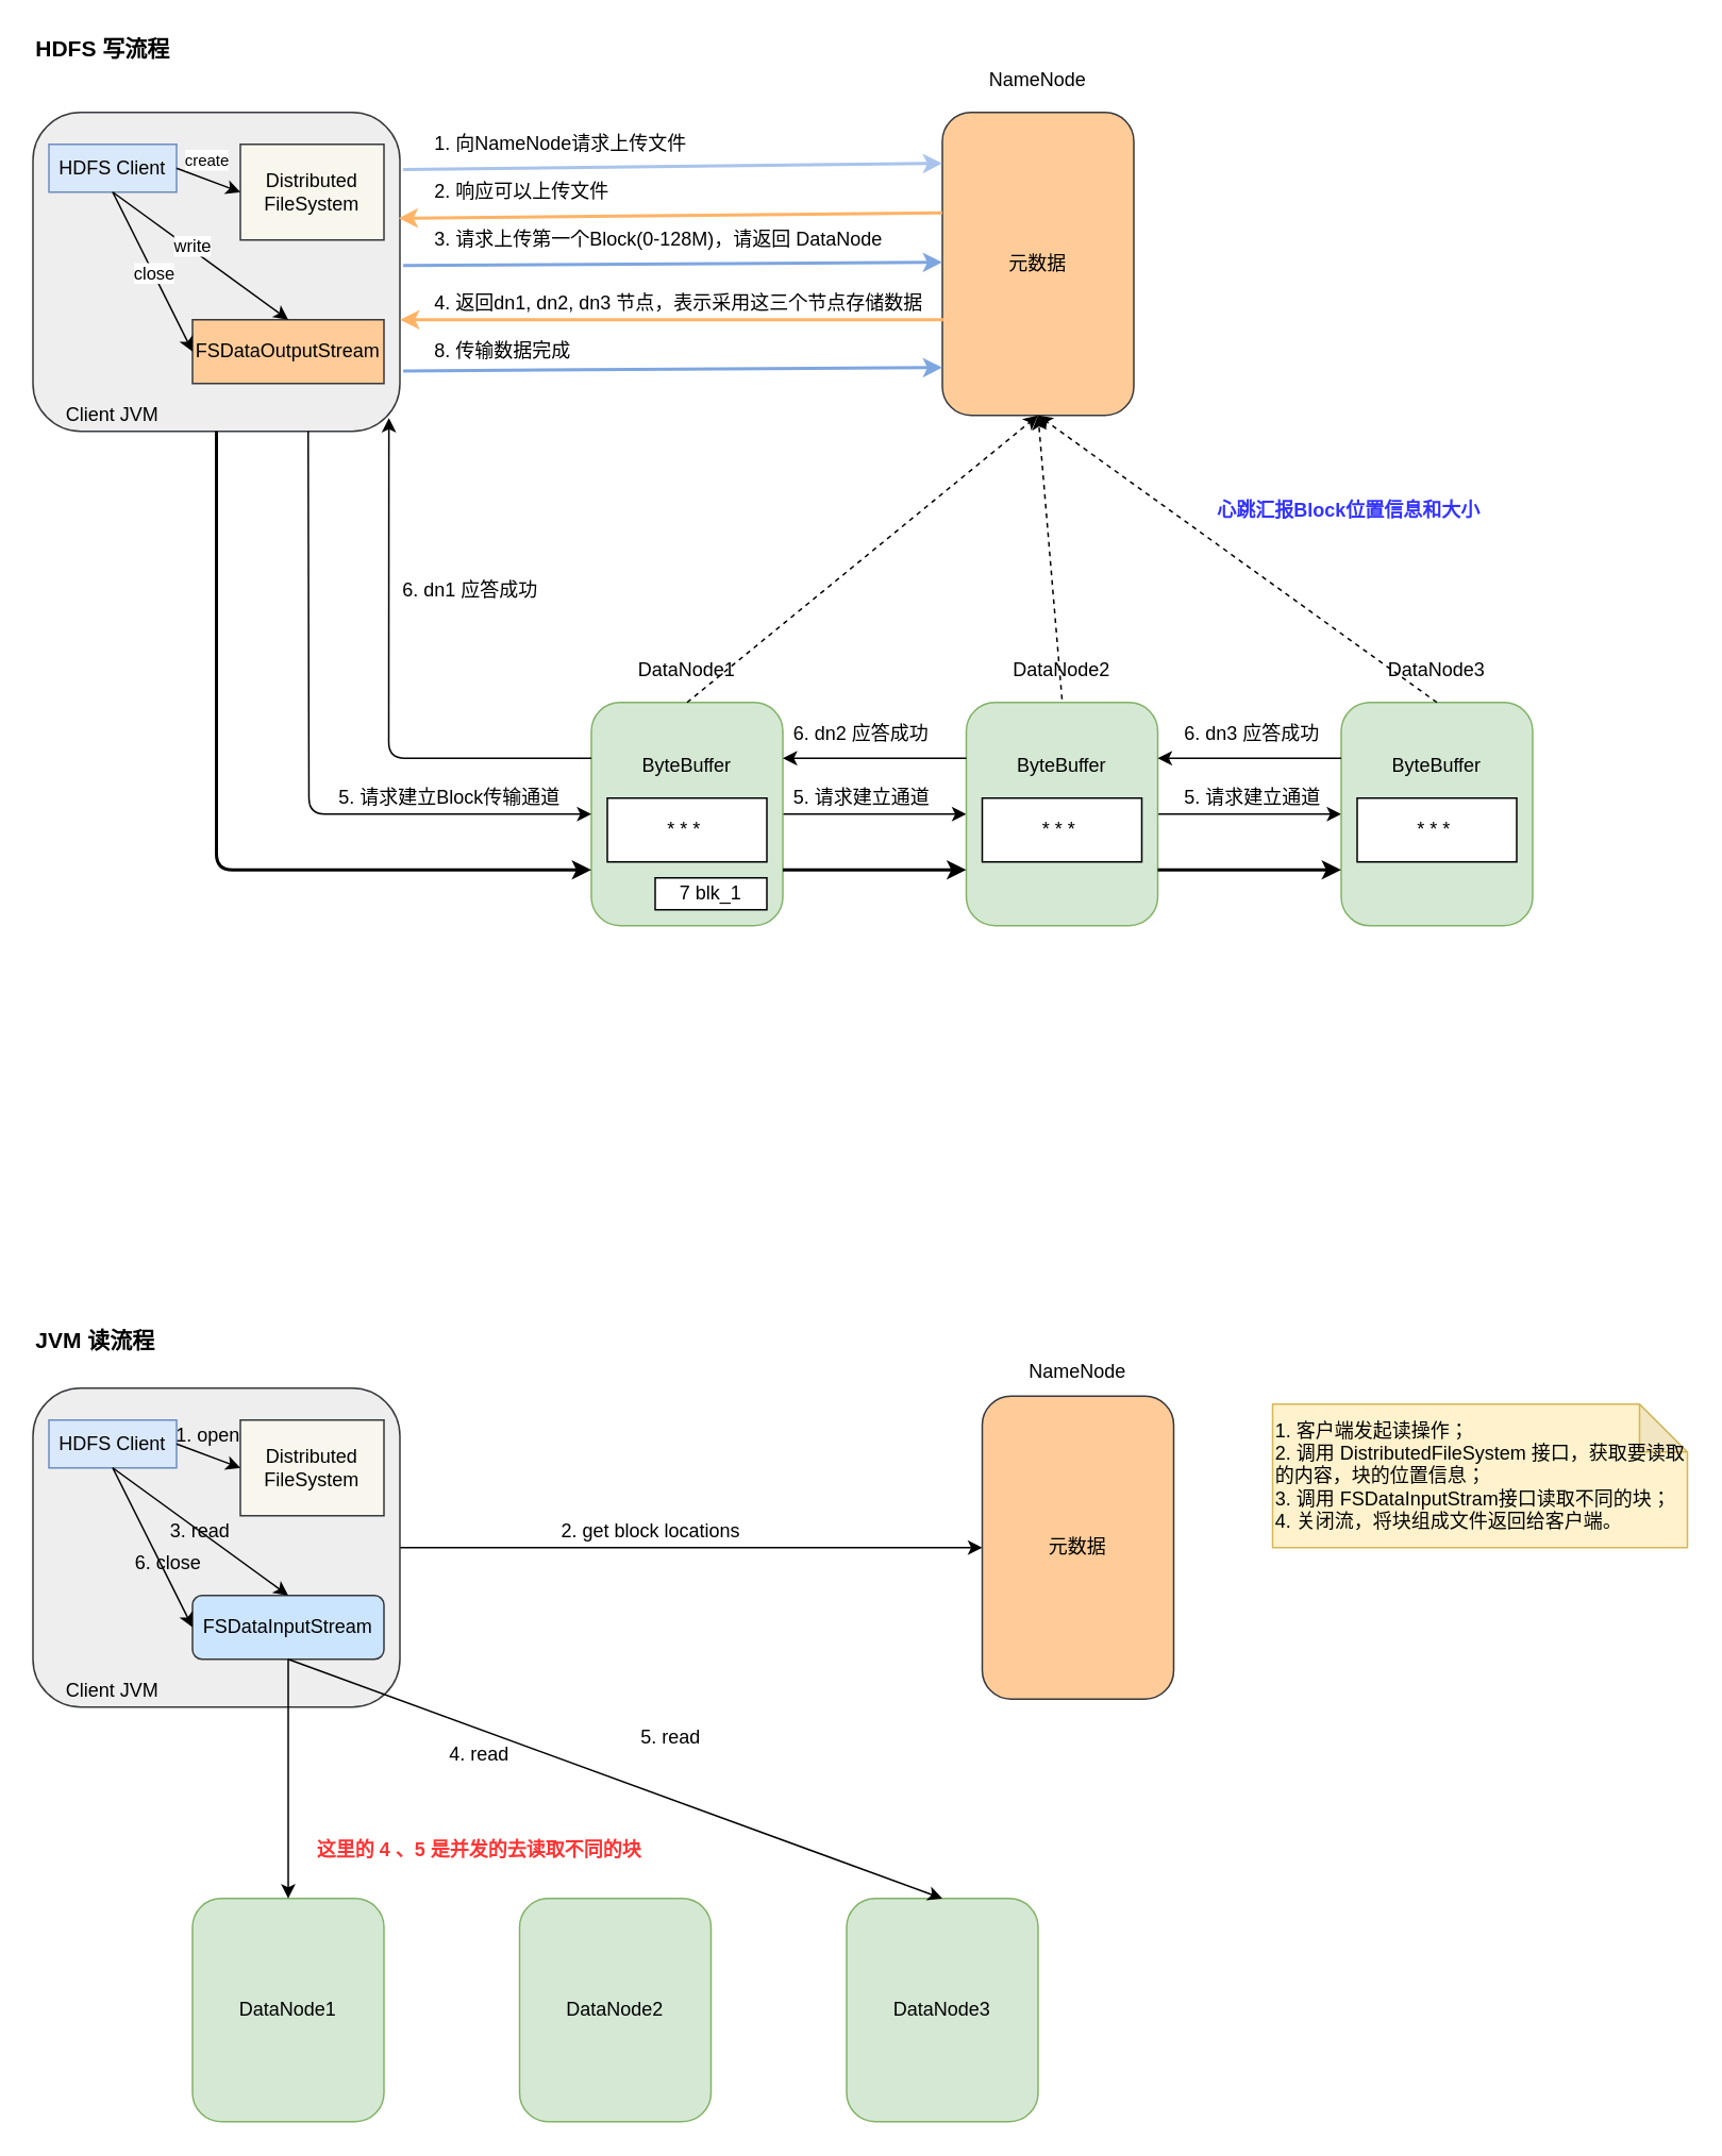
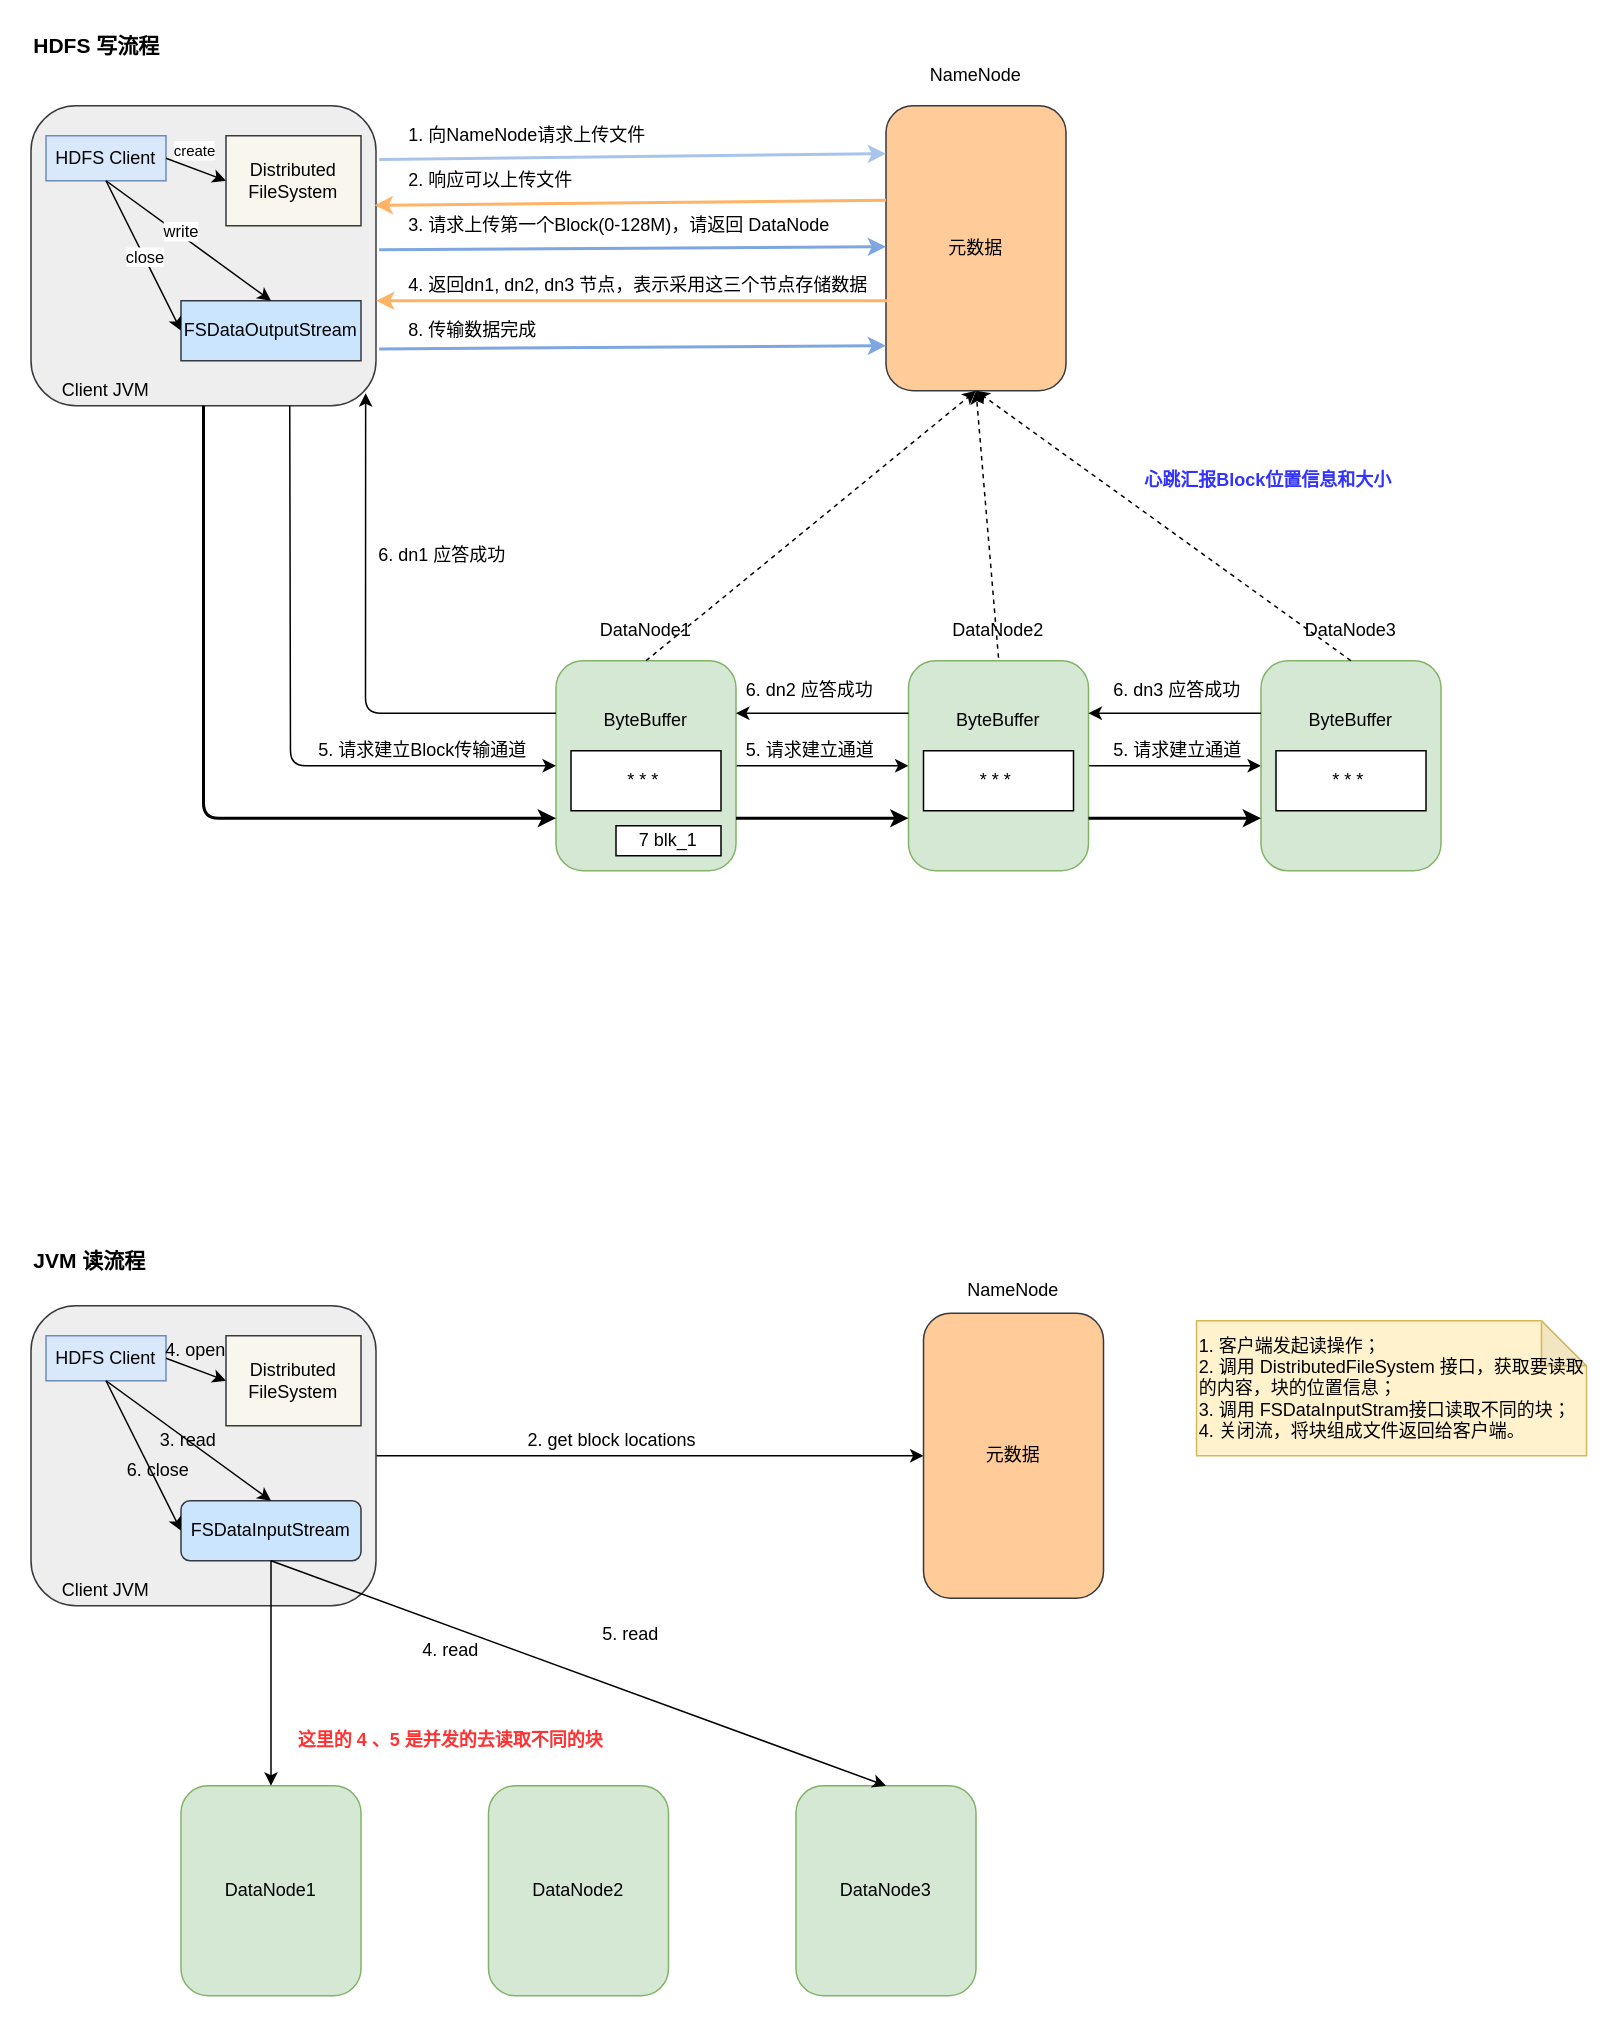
- <mxCell id="5" value="FSDataOutputStream" style="rounded=0;whiteSpace=wrap;html=1;fillColor=#ffcc99;strokeColor=#36393d;" parent="1" vertex="1"><mxGeometry x="120" y="200" width="120" height="40" as="geometry" /></mxCell>
+ <mxCell id="5" value="FSDataOutputStream" style="rounded=0;whiteSpace=wrap;html=1;fillColor=#cce5ff;strokeColor=#36393d;" parent="1" vertex="1"><mxGeometry x="120" y="200" width="120" height="40" as="geometry" /></mxCell>
- <mxCell id="75" value="1. open" style="text;html=1;strokeColor=none;fillColor=none;align=center;verticalAlign=middle;whiteSpace=wrap;rounded=0;" parent="1" vertex="1"><mxGeometry x="105" y="890" width="50" height="20" as="geometry" /></mxCell>
+ <mxCell id="75" value="4. open" style="text;html=1;strokeColor=none;fillColor=none;align=center;verticalAlign=middle;whiteSpace=wrap;rounded=0;" parent="1" vertex="1"><mxGeometry x="105" y="890" width="50" height="20" as="geometry" /></mxCell>
